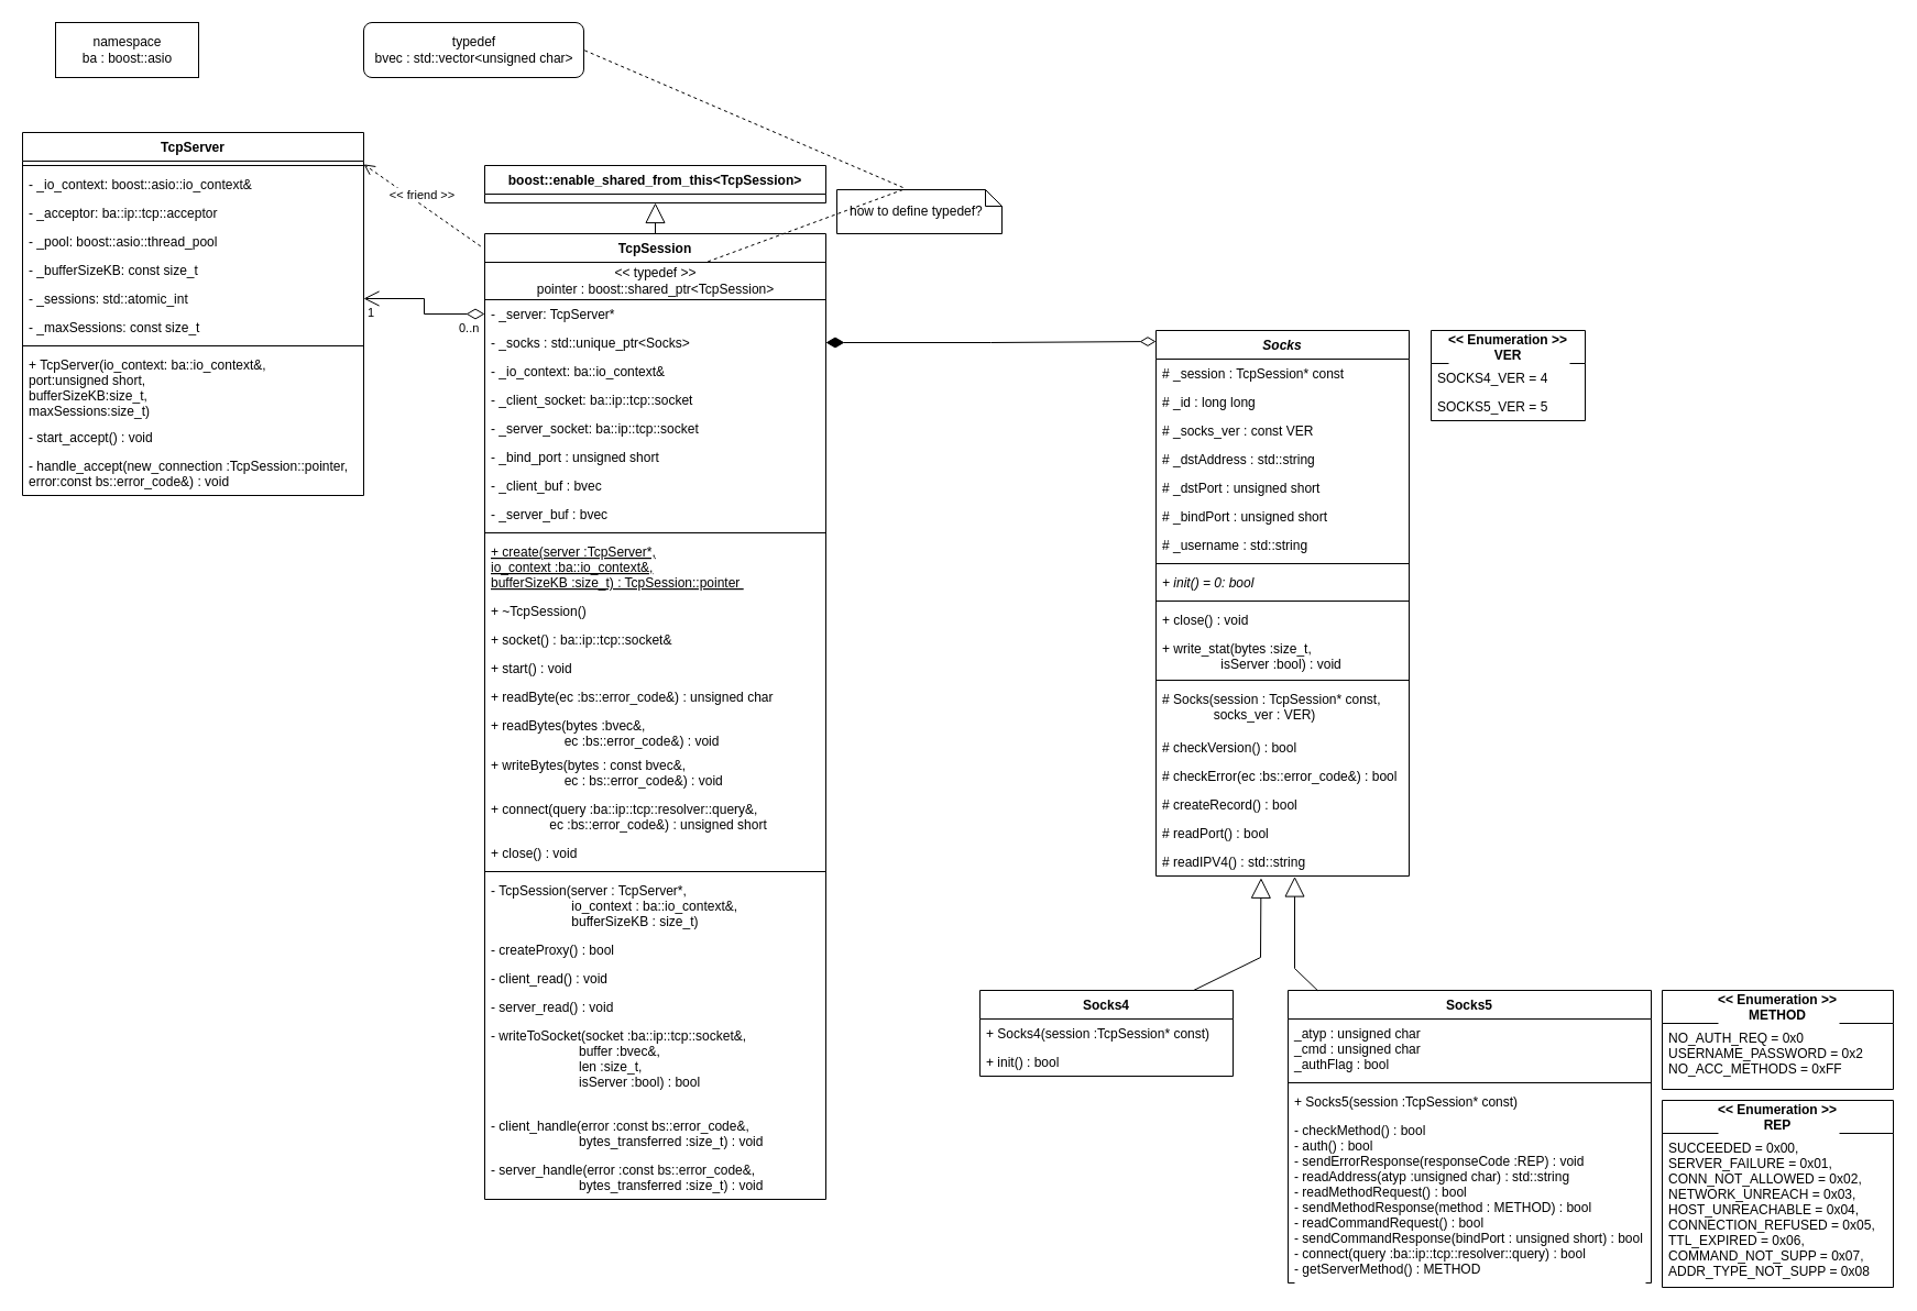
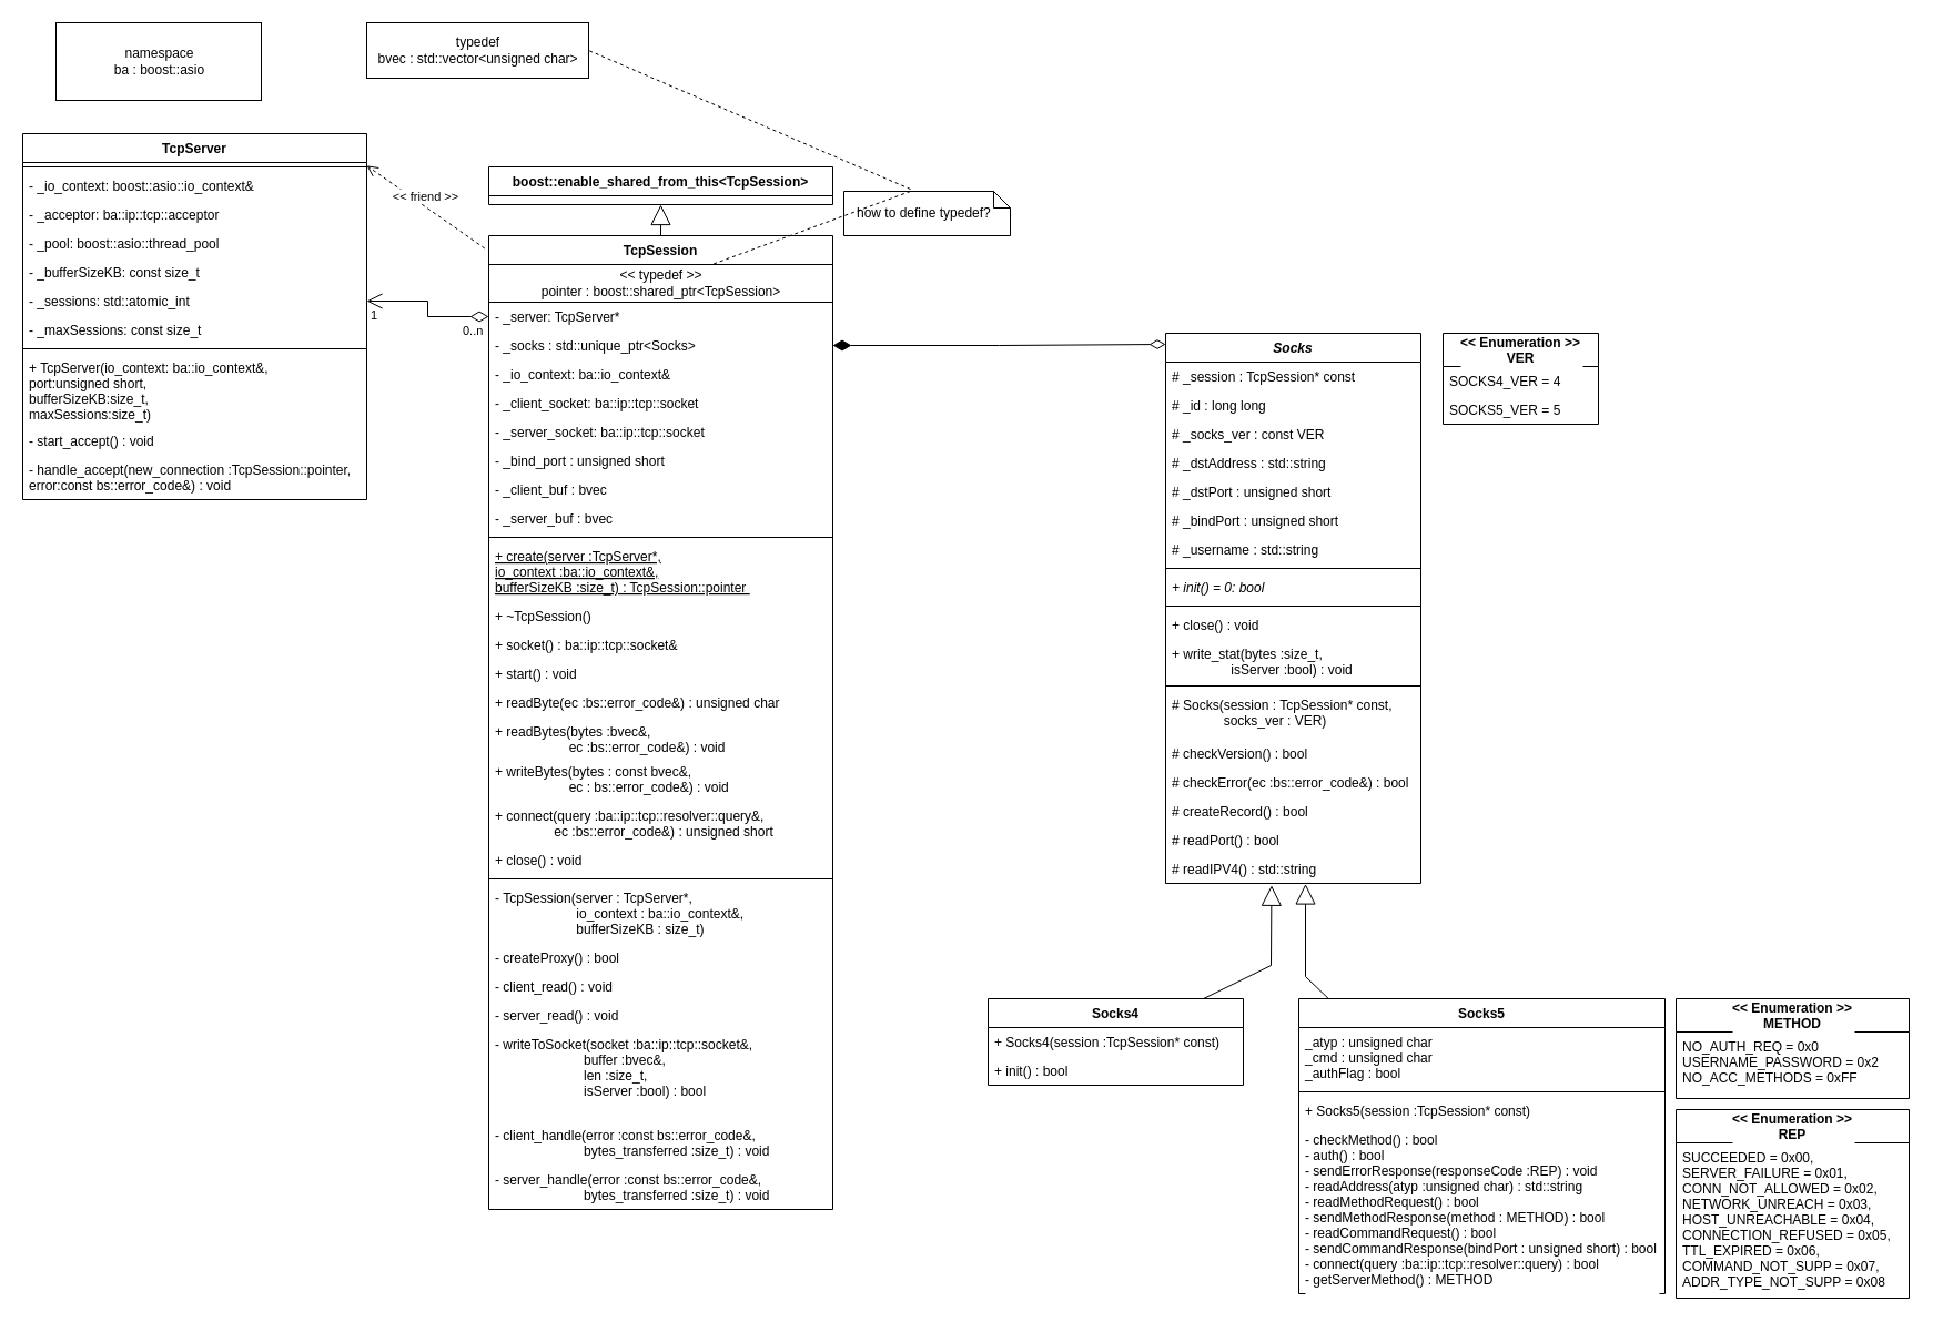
- <mxCell id="50" value="namespace&lt;br&gt;ba : boost::asio" style="html=1;labelBackgroundColor=default;fillColor=default;" parent="1" vertex="1"><mxGeometry x="50" y="20" width="130" height="50" as="geometry" /></mxCell>
+ <mxCell id="50" value="namespace&lt;br&gt;ba : boost::asio" style="html=1;labelBackgroundColor=default;fillColor=default;" parent="1" vertex="1"><mxGeometry x="50" y="20" width="185" height="70" as="geometry" /></mxCell>
- <mxCell id="51" value="typedef&lt;br&gt;bvec : std::vector&amp;lt;unsigned char&amp;gt;" style="html=1;labelBackgroundColor=default;fillColor=default;rounded=1;" parent="1" vertex="1"><mxGeometry x="330" y="20" width="200" height="50" as="geometry" /></mxCell>
+ <mxCell id="51" value="typedef&lt;br&gt;bvec : std::vector&amp;lt;unsigned char&amp;gt;" style="html=1;labelBackgroundColor=default;fillColor=default;" parent="1" vertex="1"><mxGeometry x="330" y="20" width="200" height="50" as="geometry" /></mxCell>
